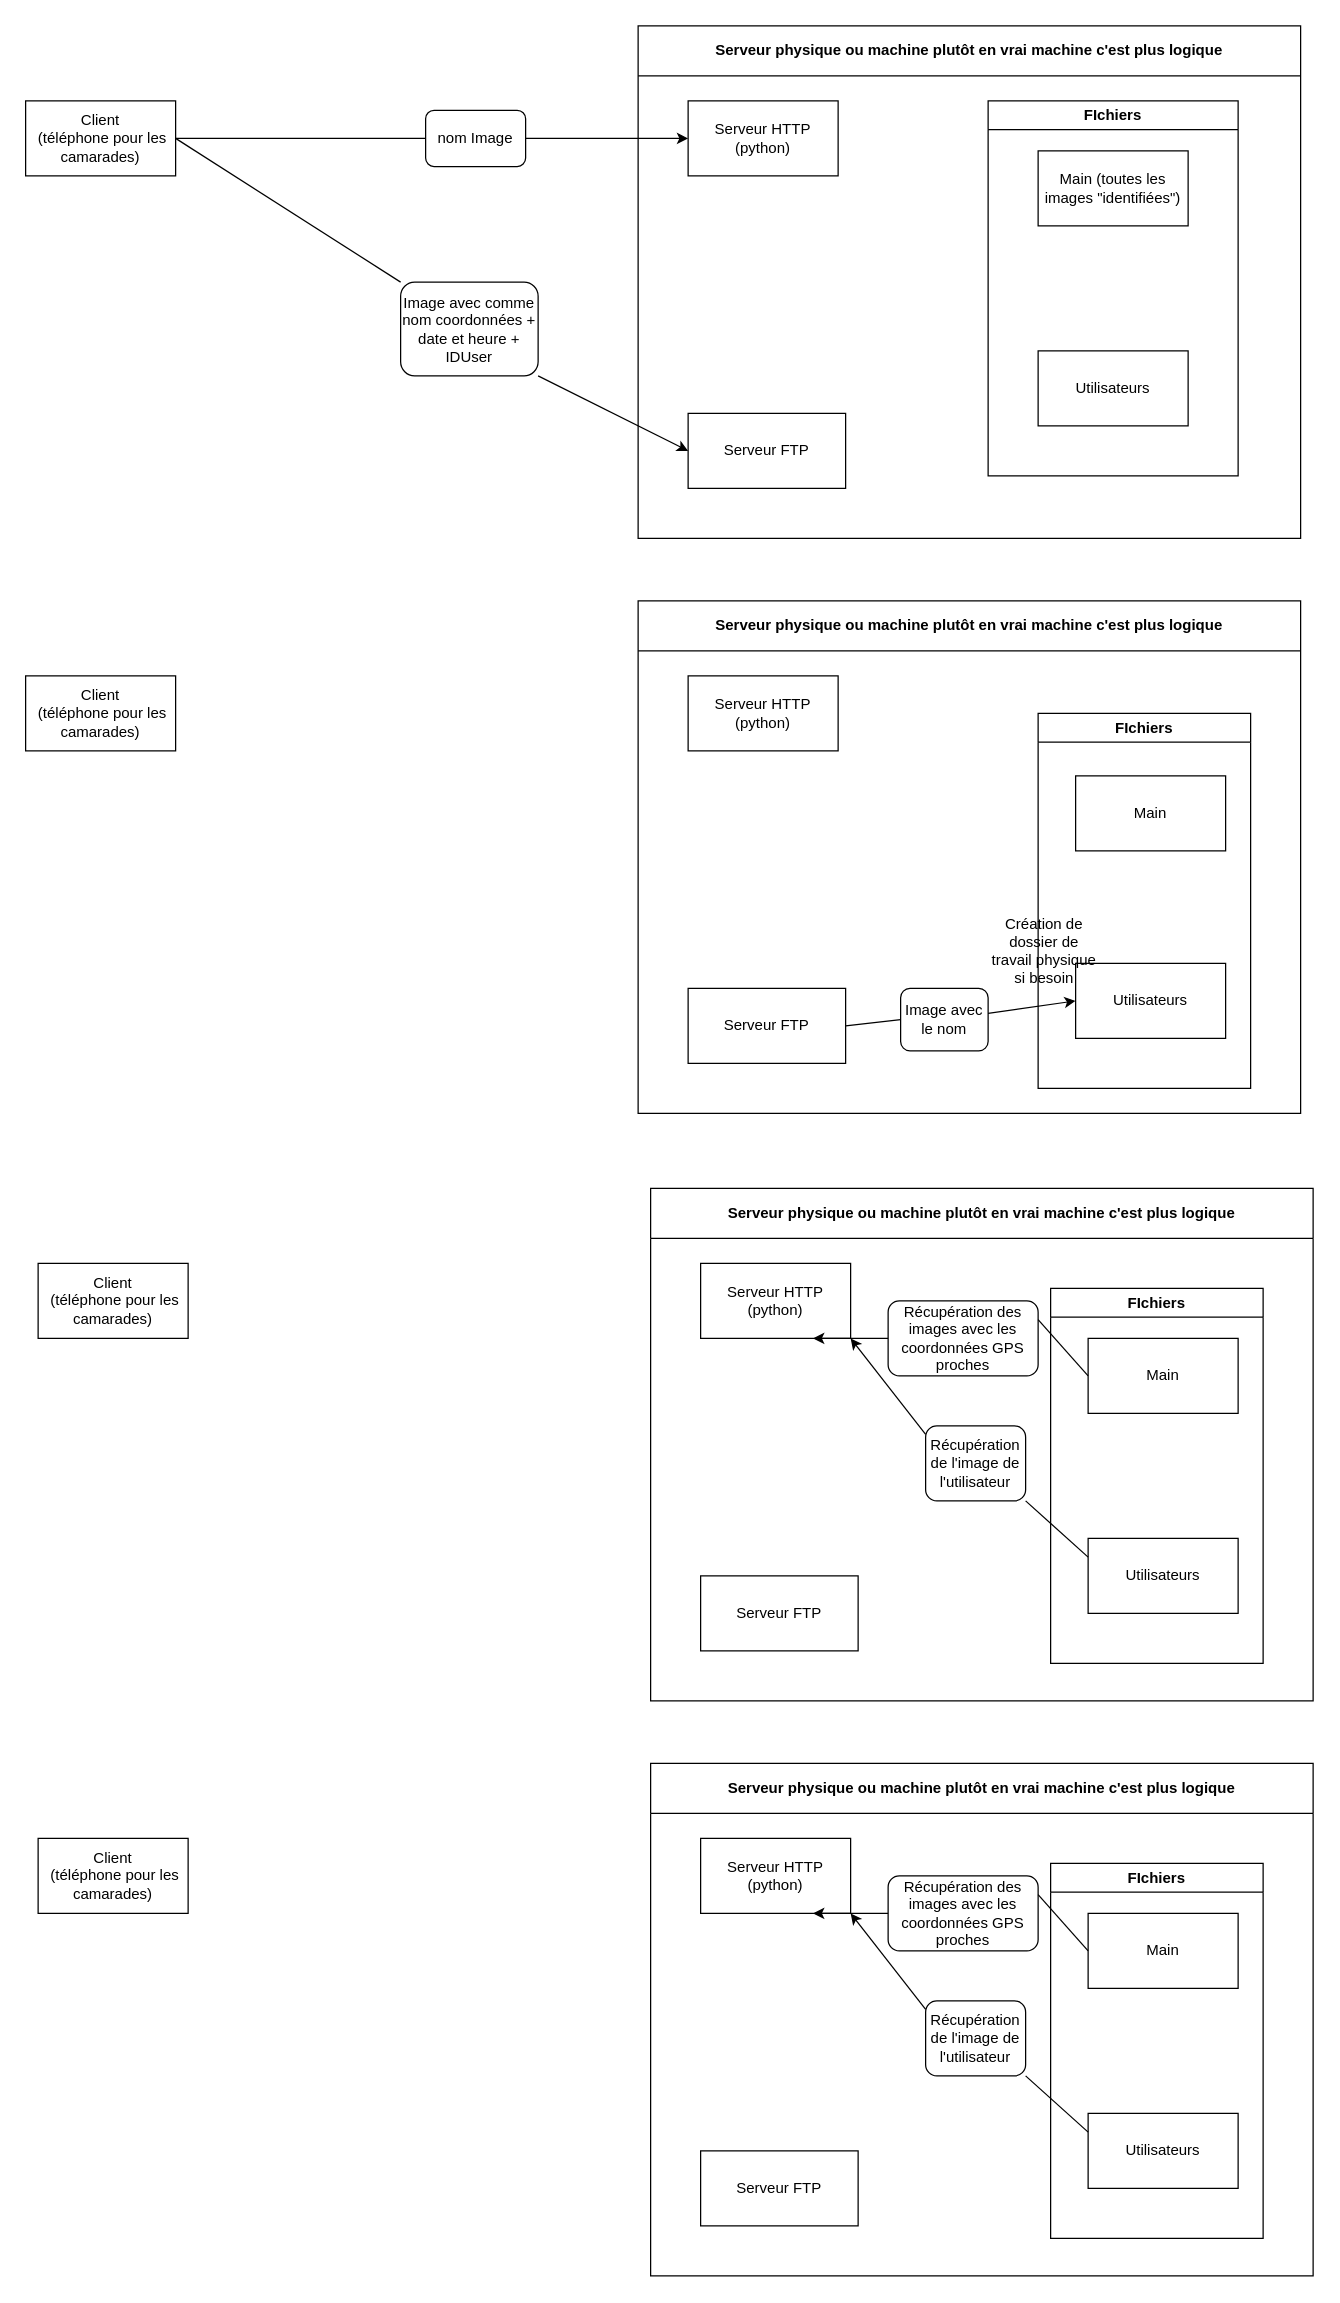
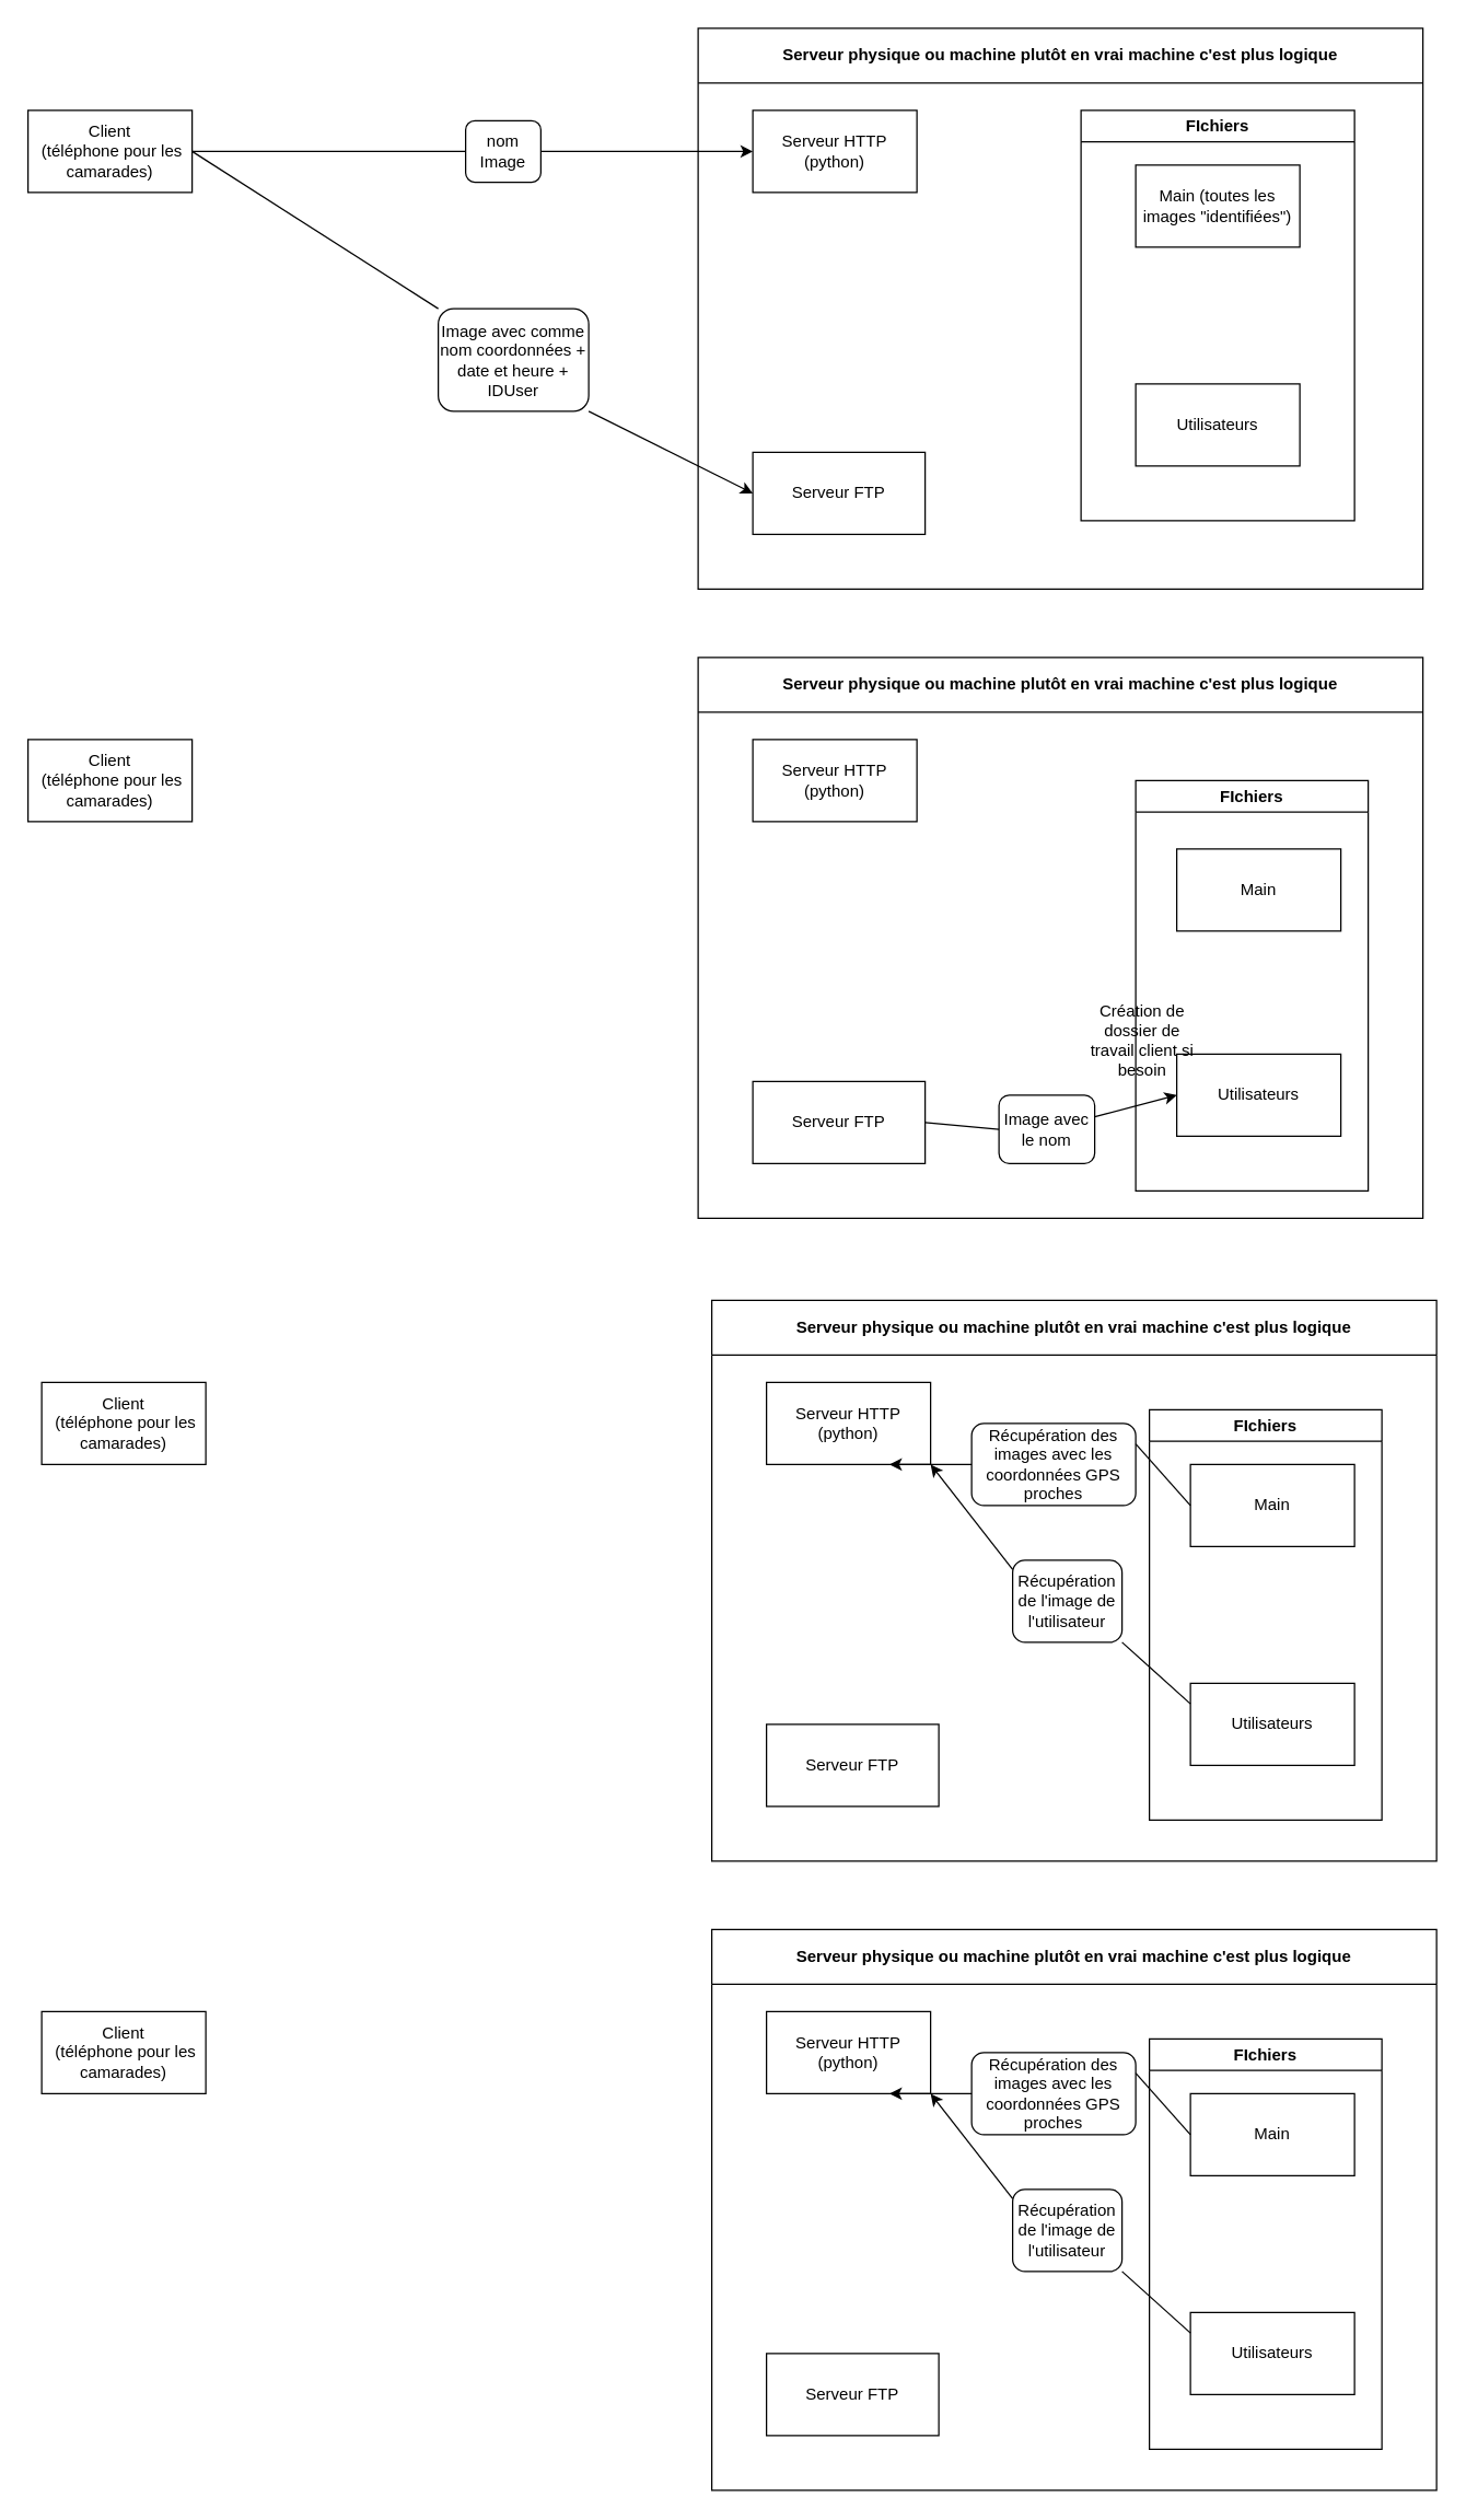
- <mxCell id="10" value="nom Image" style="rounded=1;whiteSpace=wrap;html=1;" vertex="1" parent="1"><mxGeometry x="340" y="87.5" width="80" height="45" as="geometry" /></mxCell>
+ <mxCell id="10" value="nom Image" style="rounded=1;whiteSpace=wrap;html=1;" vertex="1" parent="1"><mxGeometry x="340" y="87.5" width="55" height="45" as="geometry" /></mxCell>
- <mxCell id="24" value="Création de dossier de travail physique si besoin" style="text;html=1;strokeColor=none;fillColor=none;align=center;verticalAlign=middle;whiteSpace=wrap;rounded=0;" vertex="1" parent="21"><mxGeometry x="-40" y="160" width="90" height="60" as="geometry" /></mxCell>
+ <mxCell id="24" value="Création de dossier de travail client si besoin" style="text;html=1;strokeColor=none;fillColor=none;align=center;verticalAlign=middle;whiteSpace=wrap;rounded=0;" vertex="1" parent="21"><mxGeometry x="-40" y="160" width="90" height="60" as="geometry" /></mxCell>
- <mxCell id="19" value="Image avec le nom" style="rounded=1;whiteSpace=wrap;html=1;" vertex="1" parent="16"><mxGeometry x="210" y="310" width="70" height="50" as="geometry" /></mxCell>
+ <mxCell id="19" value="Image avec le nom" style="rounded=1;whiteSpace=wrap;html=1;" vertex="1" parent="16"><mxGeometry x="220" y="320" width="70" height="50" as="geometry" /></mxCell>
